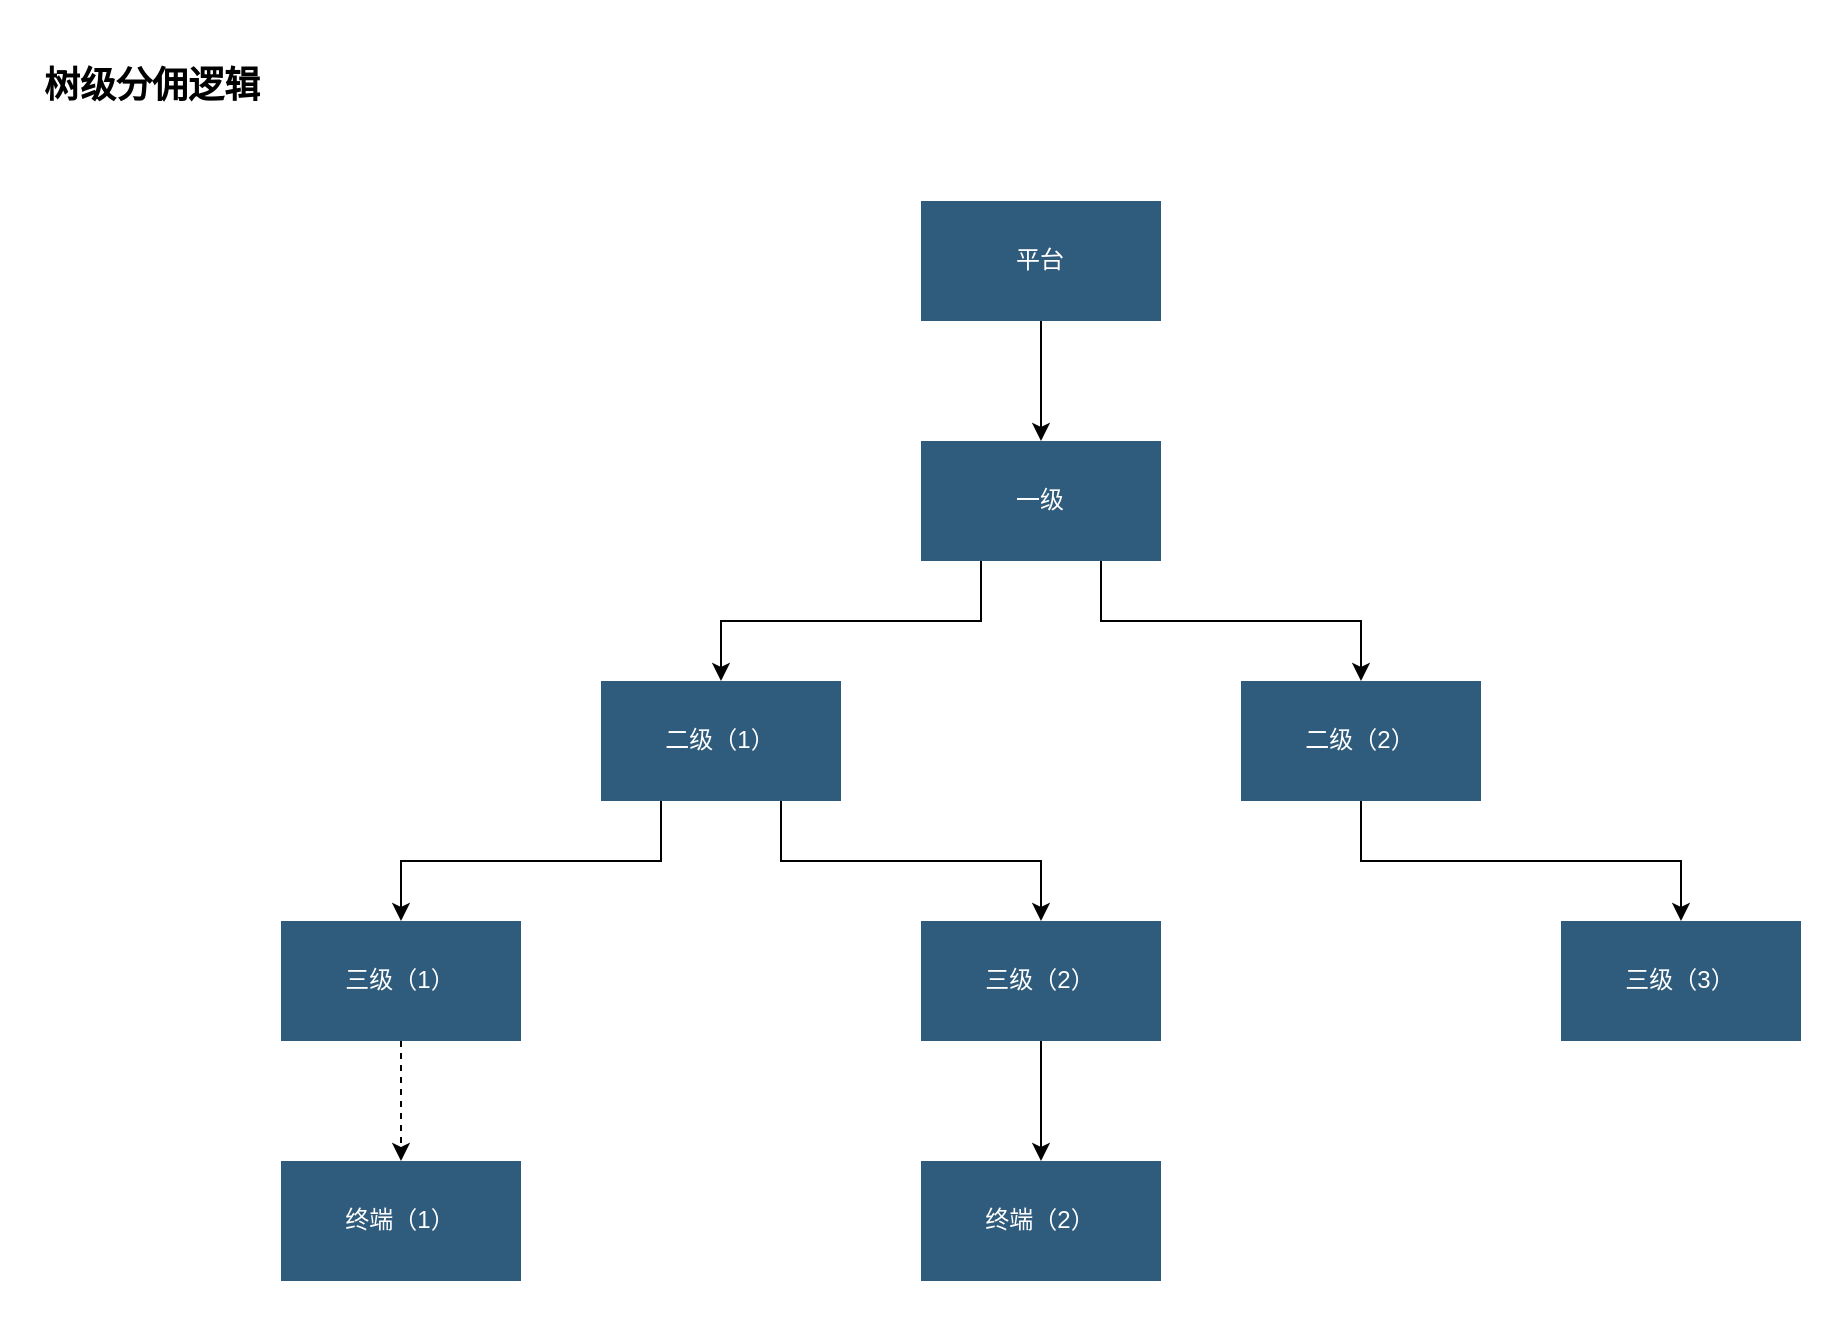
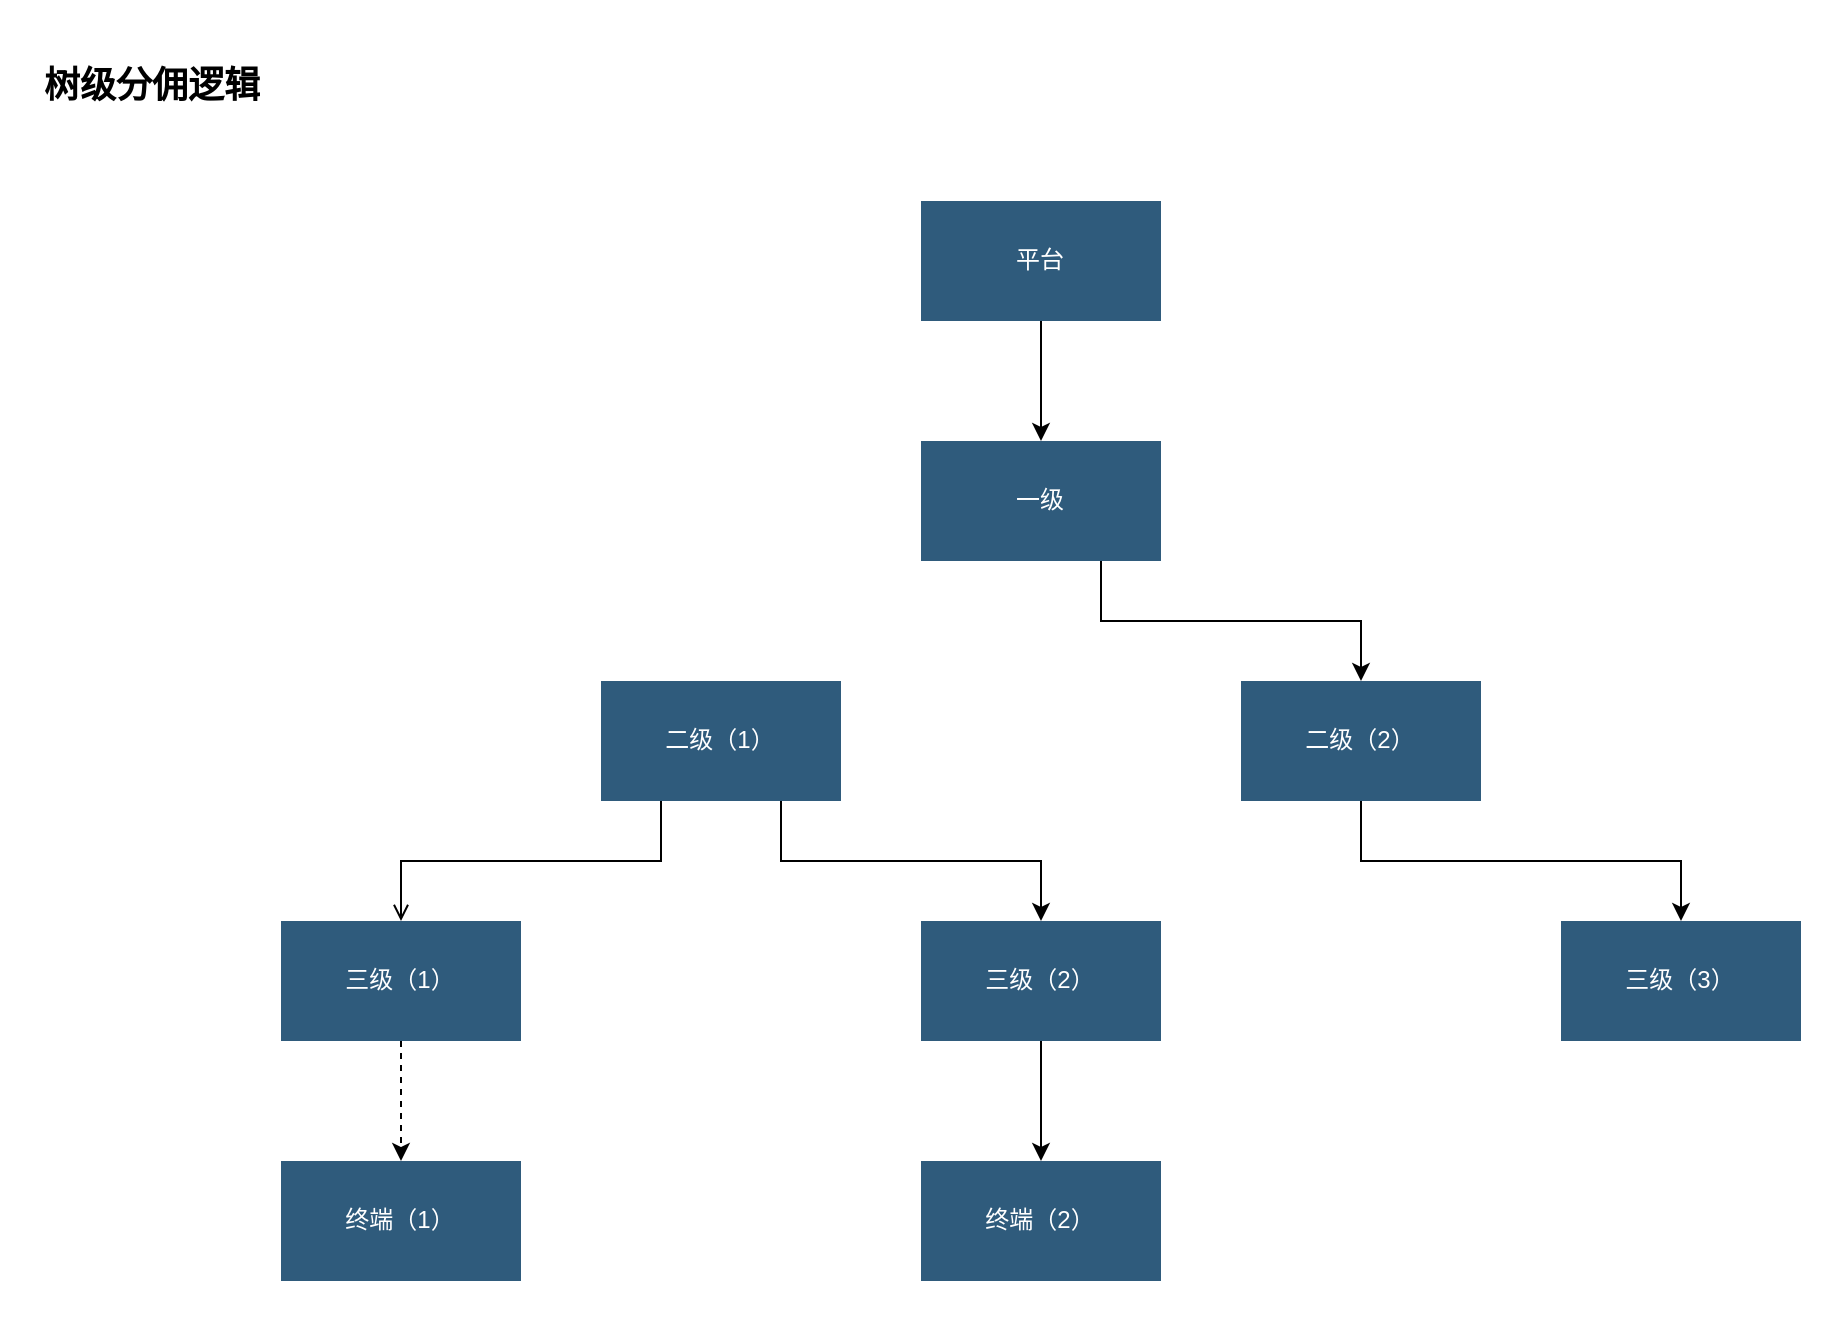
- <mxCell id="4" style="edgeStyle=orthogonalEdgeStyle;rounded=0;orthogonalLoop=1;jettySize=auto;html=1;exitX=0.25;exitY=1;exitDx=0;exitDy=0;" edge="1" parent="1" source="6" target="9"><mxGeometry relative="1" as="geometry" /></mxCell>
- <mxCell id="7" style="edgeStyle=orthogonalEdgeStyle;rounded=0;orthogonalLoop=1;jettySize=auto;html=1;exitX=0.25;exitY=1;exitDx=0;exitDy=0;entryX=0.5;entryY=0;entryDx=0;entryDy=0;" edge="1" parent="1" source="9" target="11"><mxGeometry relative="1" as="geometry" /></mxCell>
+ <mxCell id="7" style="edgeStyle=orthogonalEdgeStyle;rounded=0;orthogonalLoop=1;jettySize=auto;html=1;exitX=0.25;exitY=1;exitDx=0;exitDy=0;entryX=0.5;entryY=0;entryDx=0;entryDy=0;endArrow=open;" edge="1" parent="1" source="9" target="11"><mxGeometry relative="1" as="geometry" /></mxCell>
